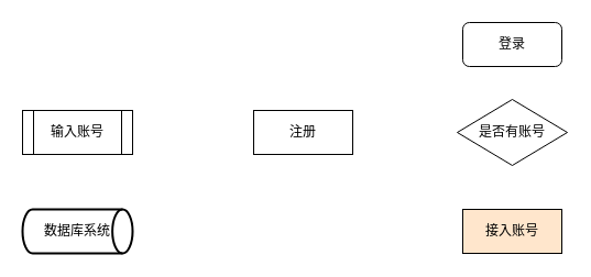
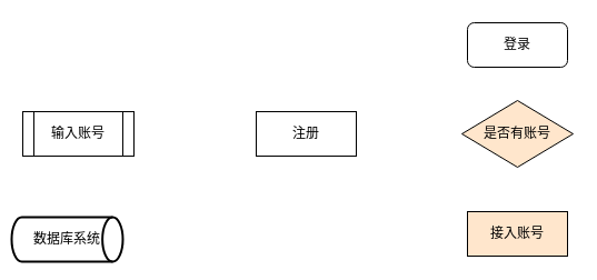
- <mxCell id="5" value="是否有账号" style="rhombus;whiteSpace=wrap;html=1;" vertex="1" parent="1"><mxGeometry x="415" y="90" width="100" height="60" as="geometry" /></mxCell>
+ <mxCell id="5" value="是否有账号" style="rhombus;whiteSpace=wrap;html=1;fillColor=#ffe6cc;" vertex="1" parent="1"><mxGeometry x="415" y="90" width="100" height="60" as="geometry" /></mxCell>
- <mxCell id="7" value="数据库系统" style="strokeWidth=2;html=1;shape=mxgraph.flowchart.direct_data;whiteSpace=wrap;" vertex="1" parent="1"><mxGeometry x="20" y="190" width="100" height="40" as="geometry" /></mxCell>
+ <mxCell id="7" value="数据库系统" style="strokeWidth=2;html=1;shape=mxgraph.flowchart.direct_data;whiteSpace=wrap;" vertex="1" parent="1"><mxGeometry x="10" y="195" width="100" height="40" as="geometry" /></mxCell>
